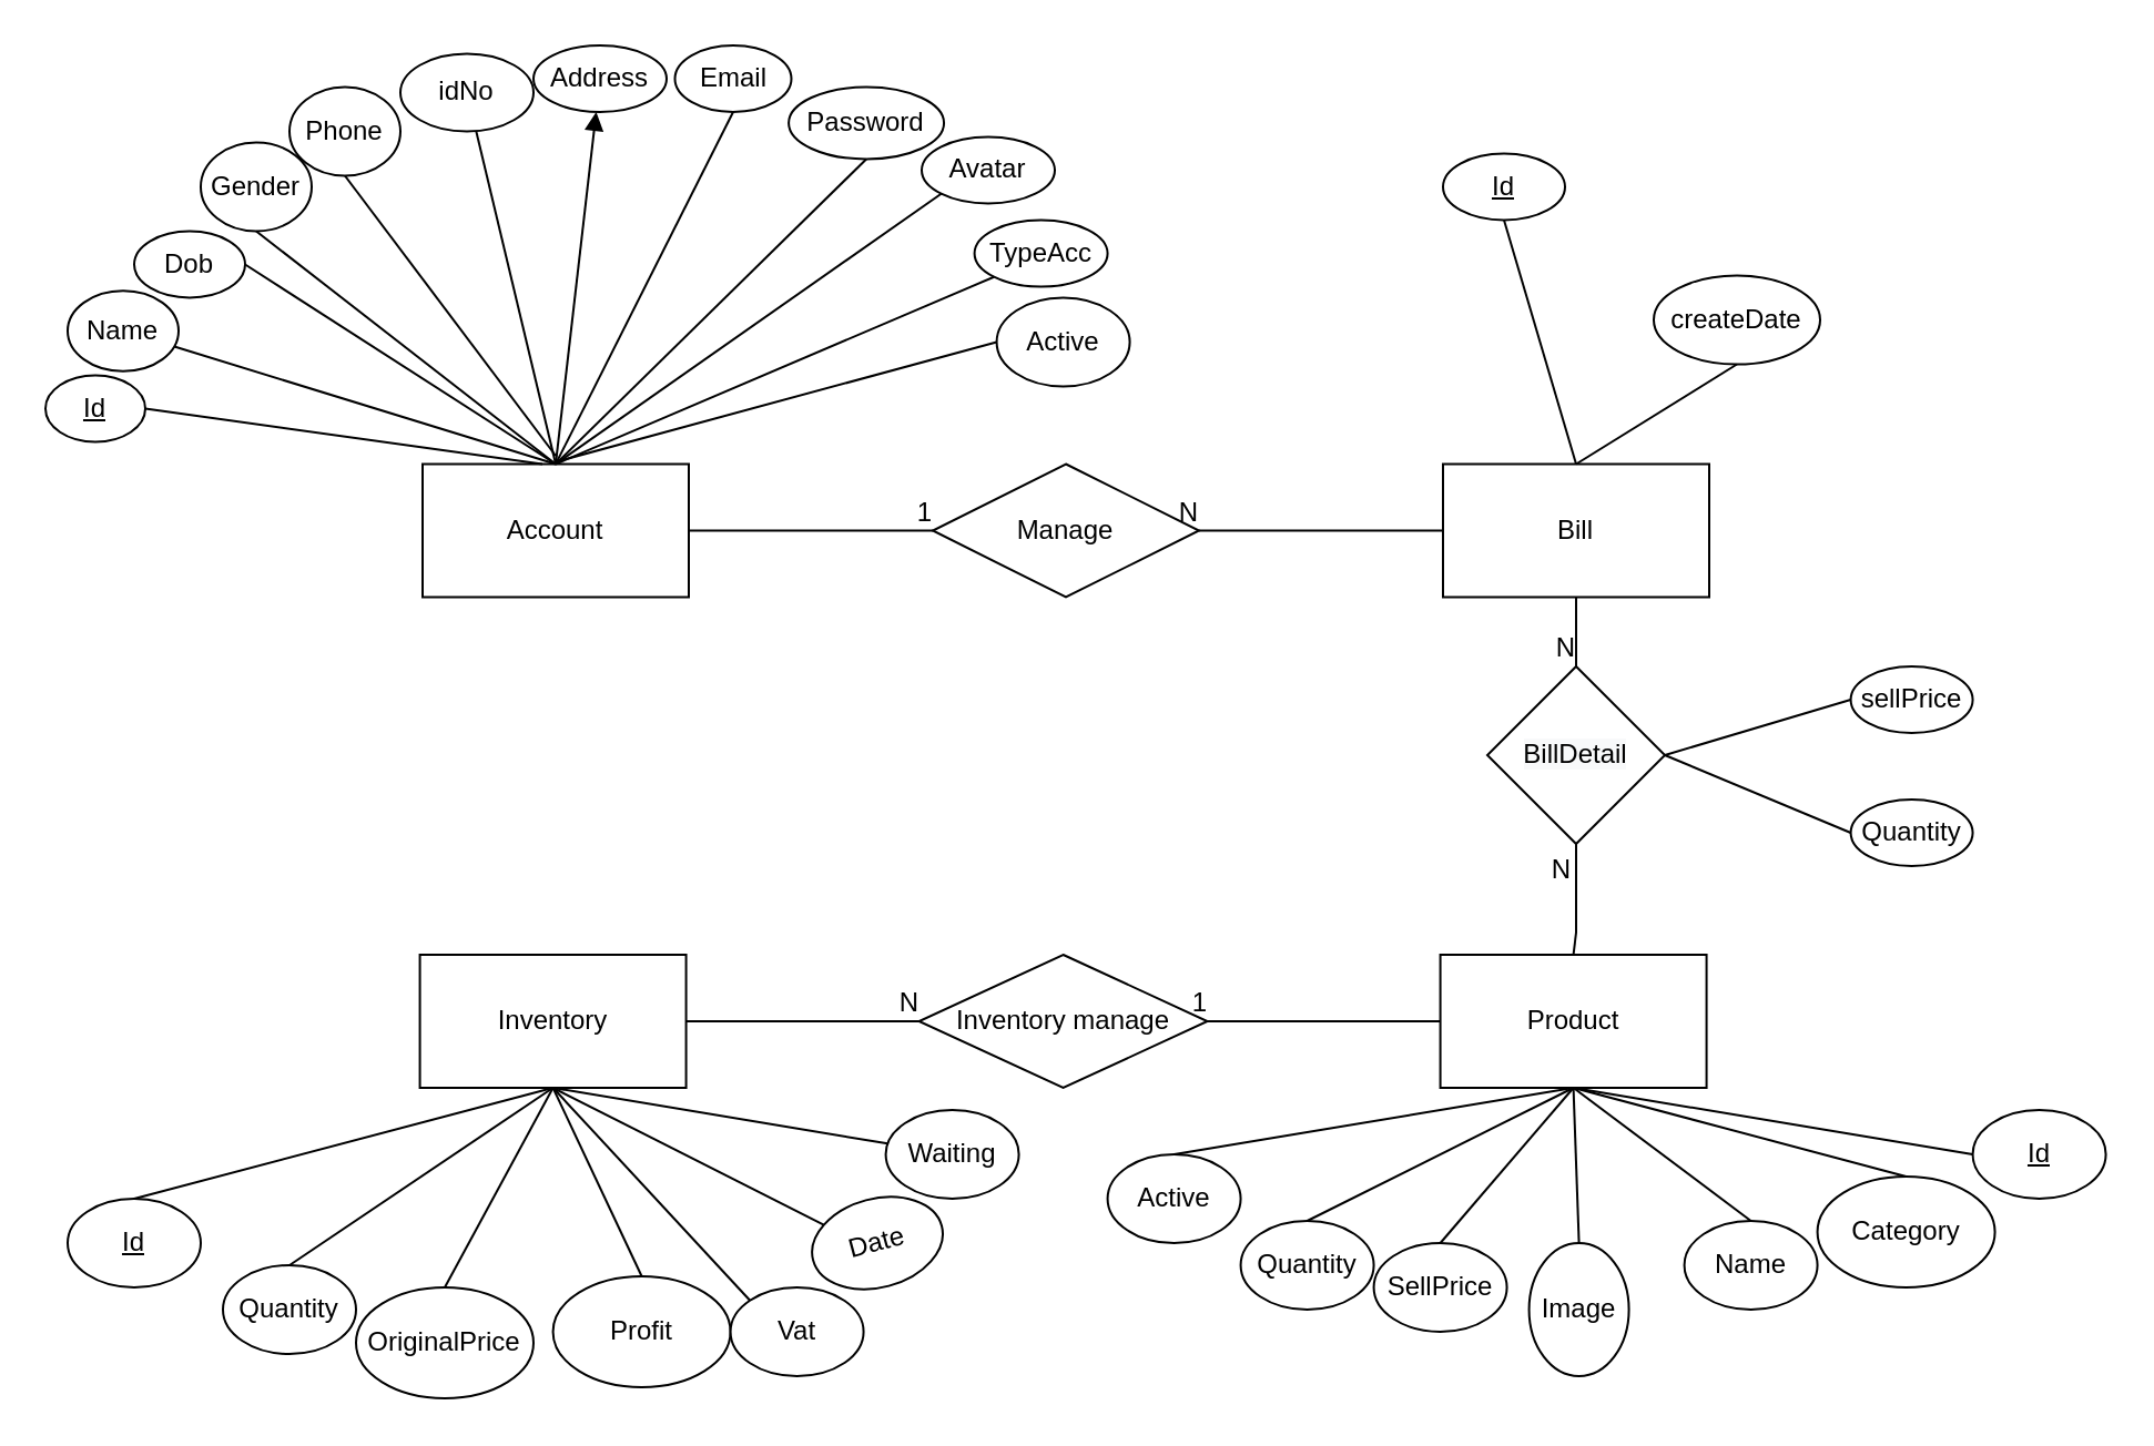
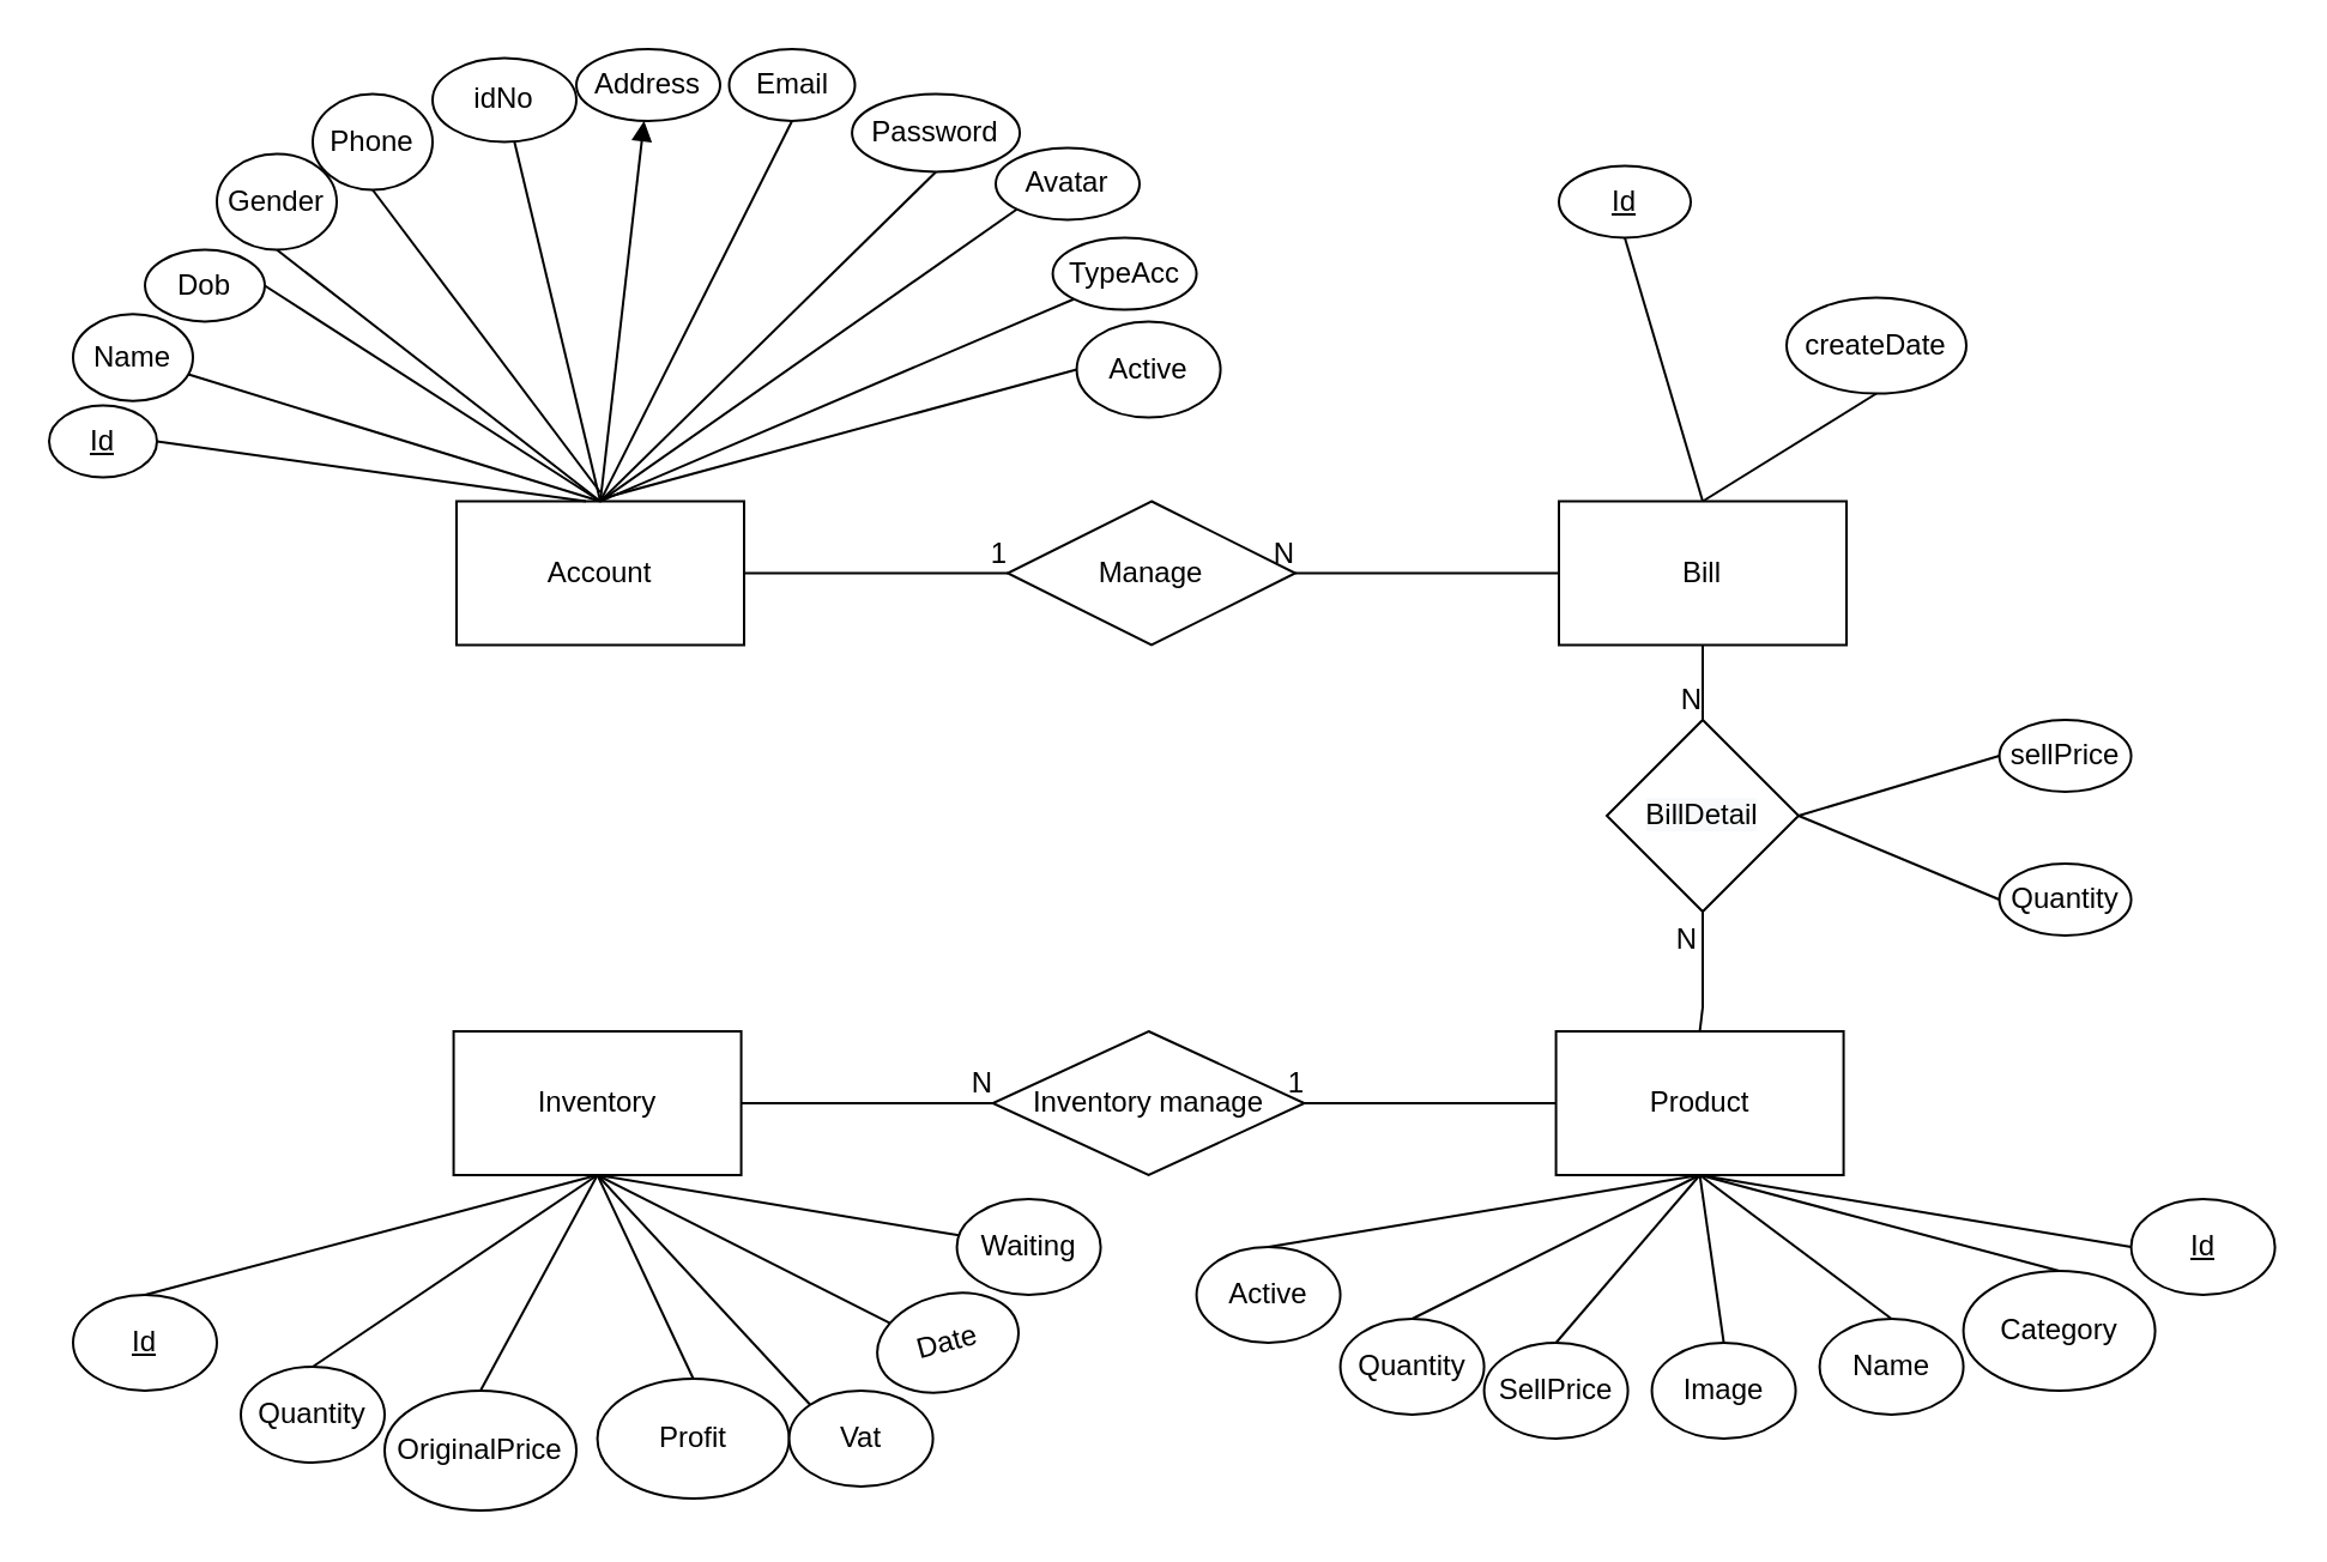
- <mxCell id="20" value="Image" style="ellipse;whiteSpace=wrap;html=1;" parent="1" vertex="1"><mxGeometry x="688.79" y="560" width="45" height="60" as="geometry" /></mxCell>
+ <mxCell id="20" value="Image" style="ellipse;whiteSpace=wrap;html=1;" parent="1" vertex="1"><mxGeometry x="688.79" y="560" width="60" height="40" as="geometry" /></mxCell>
